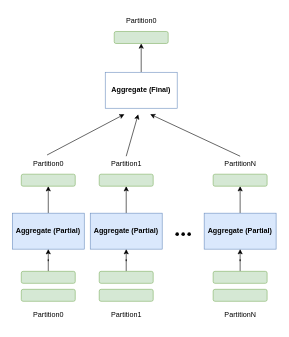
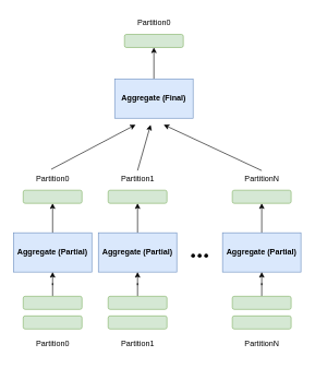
- <mxCell id="30" value="&lt;b&gt;Aggregate (Final)&lt;/b&gt;" style="whiteSpace=wrap;html=1;rounded=0;fillColor=#ffffff;strokeColor=#6c8ebf;" vertex="1" parent="1"><mxGeometry x="175" y="120" width="120" height="60" as="geometry" /></mxCell>
+ <mxCell id="30" value="&lt;b&gt;Aggregate (Final)&lt;/b&gt;" style="whiteSpace=wrap;html=1;rounded=0;fillColor=#dae8fc;strokeColor=#6c8ebf;" vertex="1" parent="1"><mxGeometry x="175" y="120" width="120" height="60" as="geometry" /></mxCell>
